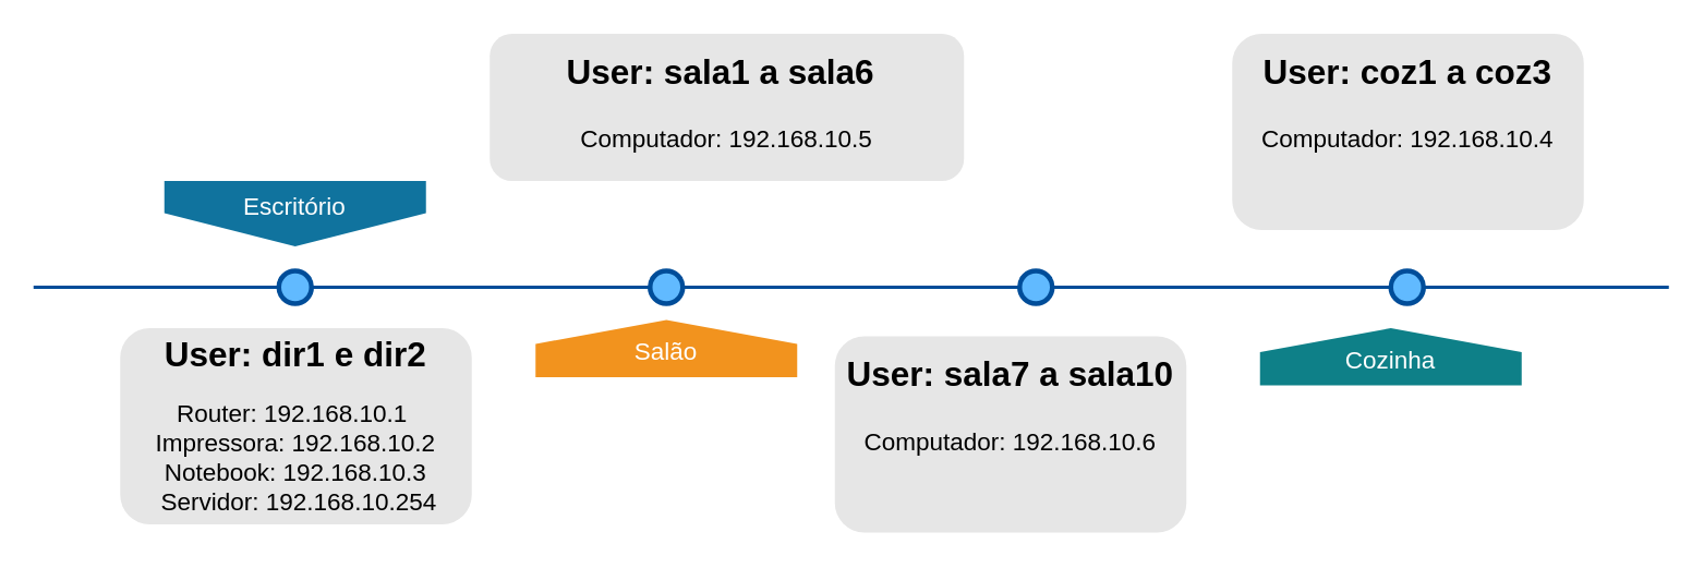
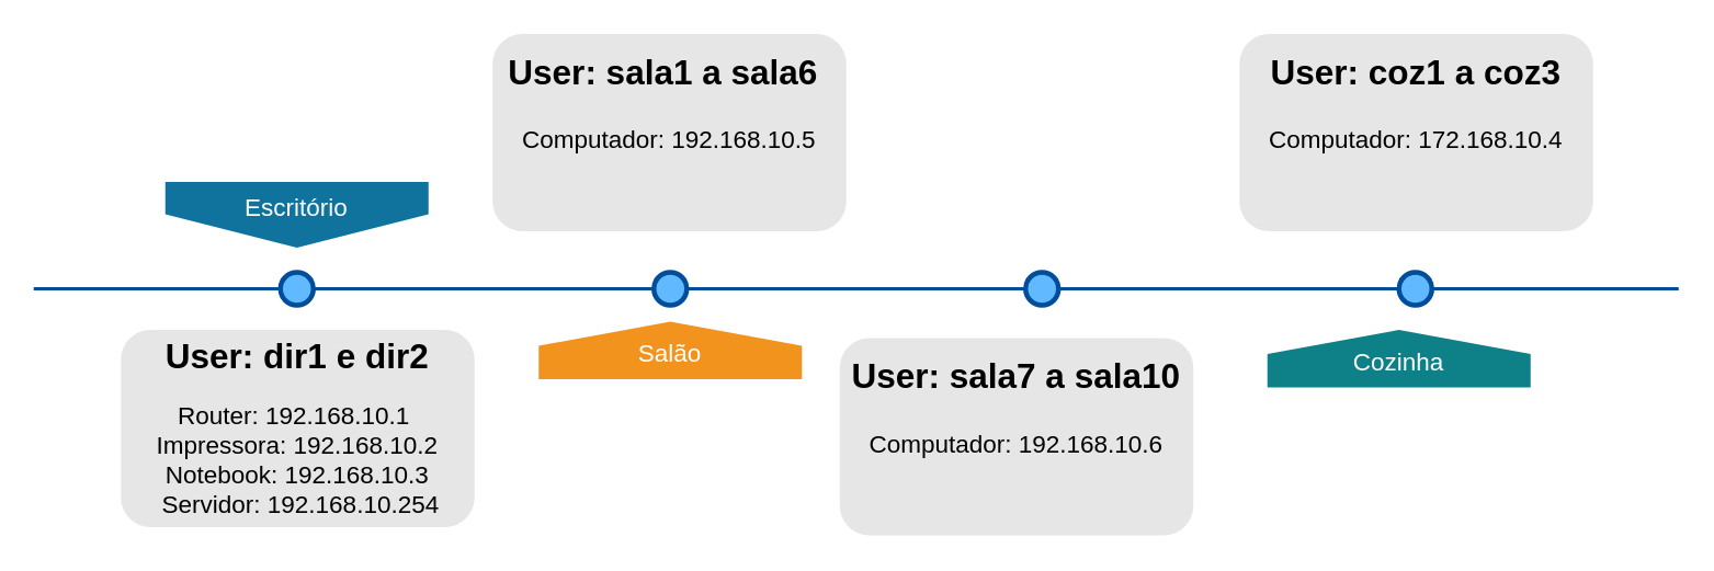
- <mxCell id="13" value="&lt;h1&gt;&lt;span style=&quot;font-size: 21px&quot;&gt;User: coz1 a coz3&lt;/span&gt;&lt;/h1&gt;&lt;p&gt;&lt;font style=&quot;font-size: 15px&quot;&gt;Computador: 192.168.10.4&lt;/font&gt;&lt;br&gt;&lt;/p&gt;" style="text;html=1;spacing=5;spacingTop=-20;whiteSpace=wrap;overflow=hidden;strokeColor=none;strokeWidth=3;fillColor=#E6E6E6;fontSize=13;fontColor=#000000;align=center;rounded=1;" parent="1" vertex="1"><mxGeometry x="753" y="20" width="215" height="120" as="geometry" /></mxCell>
+ <mxCell id="13" value="&lt;h1&gt;&lt;span style=&quot;font-size: 21px&quot;&gt;User: coz1 a coz3&lt;/span&gt;&lt;/h1&gt;&lt;p&gt;&lt;font style=&quot;font-size: 15px&quot;&gt;Computador: 172.168.10.4&lt;/font&gt;&lt;br&gt;&lt;/p&gt;" style="text;html=1;spacing=5;spacingTop=-20;whiteSpace=wrap;overflow=hidden;strokeColor=none;strokeWidth=3;fillColor=#E6E6E6;fontSize=13;fontColor=#000000;align=center;rounded=1;" parent="1" vertex="1"><mxGeometry x="753" y="20" width="215" height="120" as="geometry" /></mxCell>
- <mxCell id="11" value="&lt;h1&gt;&lt;span style=&quot;font-size: 21px&quot;&gt;User: sala1 a sala6&lt;/span&gt;&amp;nbsp;&lt;/h1&gt;&lt;p&gt;&lt;font style=&quot;font-size: 15px&quot;&gt;Computador: 192.168.10.5&lt;/font&gt;&lt;/p&gt;" style="text;html=1;spacing=5;spacingTop=-20;whiteSpace=wrap;overflow=hidden;strokeColor=none;strokeWidth=3;fillColor=#E6E6E6;fontSize=13;fontColor=#000000;align=center;rounded=1;" parent="1" vertex="1"><mxGeometry x="299" y="20" width="290" height="90" as="geometry" /></mxCell>
+ <mxCell id="11" value="&lt;h1&gt;&lt;span style=&quot;font-size: 21px&quot;&gt;User: sala1 a sala6&lt;/span&gt;&amp;nbsp;&lt;/h1&gt;&lt;p&gt;&lt;font style=&quot;font-size: 15px&quot;&gt;Computador: 192.168.10.5&lt;/font&gt;&lt;/p&gt;" style="text;html=1;spacing=5;spacingTop=-20;whiteSpace=wrap;overflow=hidden;strokeColor=none;strokeWidth=3;fillColor=#E6E6E6;fontSize=13;fontColor=#000000;align=center;rounded=1;" parent="1" vertex="1"><mxGeometry x="299" y="20" width="215" height="120" as="geometry" /></mxCell>
